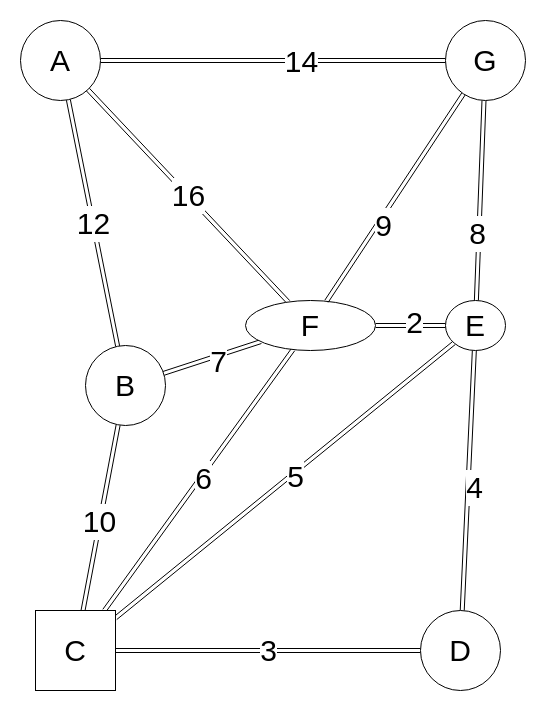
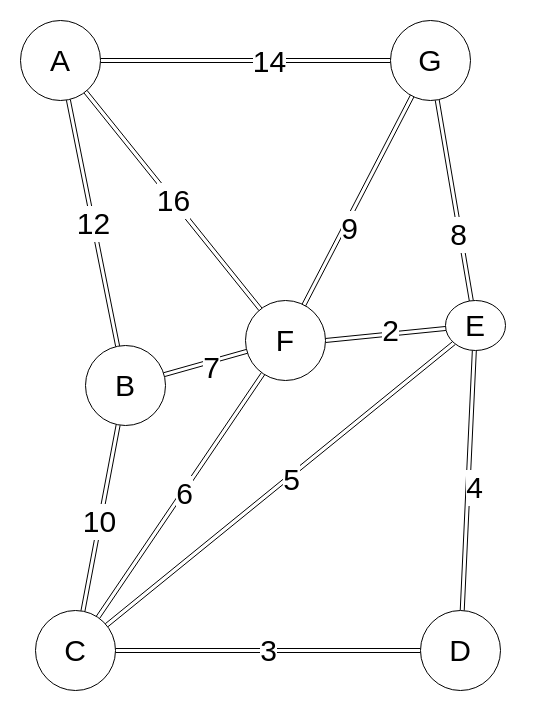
- <mxCell id="29" value="G" style="ellipse;whiteSpace=wrap;html=1;aspect=fixed;fontSize=30;rounded=1;" vertex="1" parent="1"><mxGeometry x="445" y="20" width="80" height="80" as="geometry" /></mxCell>
+ <mxCell id="29" value="G" style="ellipse;whiteSpace=wrap;html=1;aspect=fixed;fontSize=30;rounded=1;" vertex="1" parent="1"><mxGeometry x="390" y="20" width="80" height="80" as="geometry" /></mxCell>
- <mxCell id="26" value="F" style="ellipse;whiteSpace=wrap;html=1;aspect=fixed;fontSize=30;rounded=1;" vertex="1" parent="1"><mxGeometry x="245" y="300" width="130" height="50" as="geometry" /></mxCell>
+ <mxCell id="26" value="F" style="ellipse;whiteSpace=wrap;html=1;aspect=fixed;fontSize=30;rounded=1;" vertex="1" parent="1"><mxGeometry x="245" y="300" width="80" height="80" as="geometry" /></mxCell>
- <mxCell id="17" value="C" style="whiteSpace=wrap;html=1;aspect=fixed;fontSize=30;rounded=0;" vertex="1" parent="1"><mxGeometry x="35" y="610" width="80" height="80" as="geometry" /></mxCell>
+ <mxCell id="17" value="C" style="ellipse;whiteSpace=wrap;html=1;aspect=fixed;fontSize=30;rounded=1;" vertex="1" parent="1"><mxGeometry x="35" y="610" width="80" height="80" as="geometry" /></mxCell>
